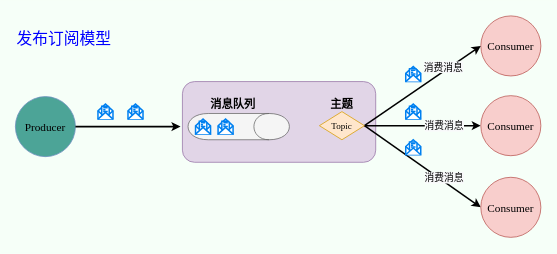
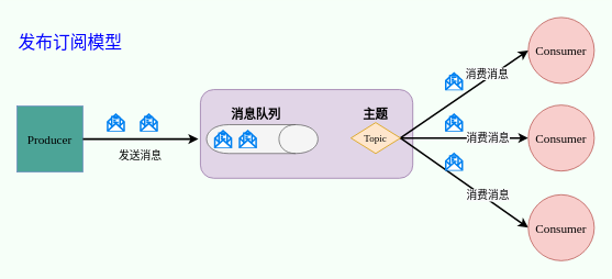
- <mxCell id="3" value="&lt;font style=&quot;font-size: 15px&quot;&gt;Producer&lt;/font&gt;" style="ellipse;whiteSpace=wrap;html=1;aspect=fixed;fillColor=#4CA497;strokeColor=#6c8ebf;sketch=0;shadow=0;fontFamily=JetBrains Mono;fontSource=https%3A%2F%2Ffonts.googleapis.com%2Fcss%3Ffamily%3DJetBrains%2BMono;" vertex="1" parent="1"><mxGeometry x="20" y="128" width="80" height="80" as="geometry" /></mxCell>
+ <mxCell id="3" value="&lt;font style=&quot;font-size: 15px&quot;&gt;Producer&lt;/font&gt;" style="whiteSpace=wrap;html=1;aspect=fixed;fillColor=#4CA497;strokeColor=#6c8ebf;sketch=0;shadow=0;fontFamily=JetBrains Mono;fontSource=https%3A%2F%2Ffonts.googleapis.com%2Fcss%3Ffamily%3DJetBrains%2BMono;rounded=0;" vertex="1" parent="1"><mxGeometry x="20" y="128" width="80" height="80" as="geometry" /></mxCell>
+ <mxCell id="13" value="发送消息" style="text;html=1;strokeColor=none;fillColor=none;align=center;verticalAlign=middle;whiteSpace=wrap;rounded=0;sketch=0;shadow=0;fontSize=13;fontFamily=JetBrains Mono;fontSource=https%3A%2F%2Ffonts.googleapis.com%2Fcss%3Ffamily%3DJetBrains%2BMono;" vertex="1" parent="1"><mxGeometry x="140" y="178" width="60" height="20" as="geometry" /></mxCell>
